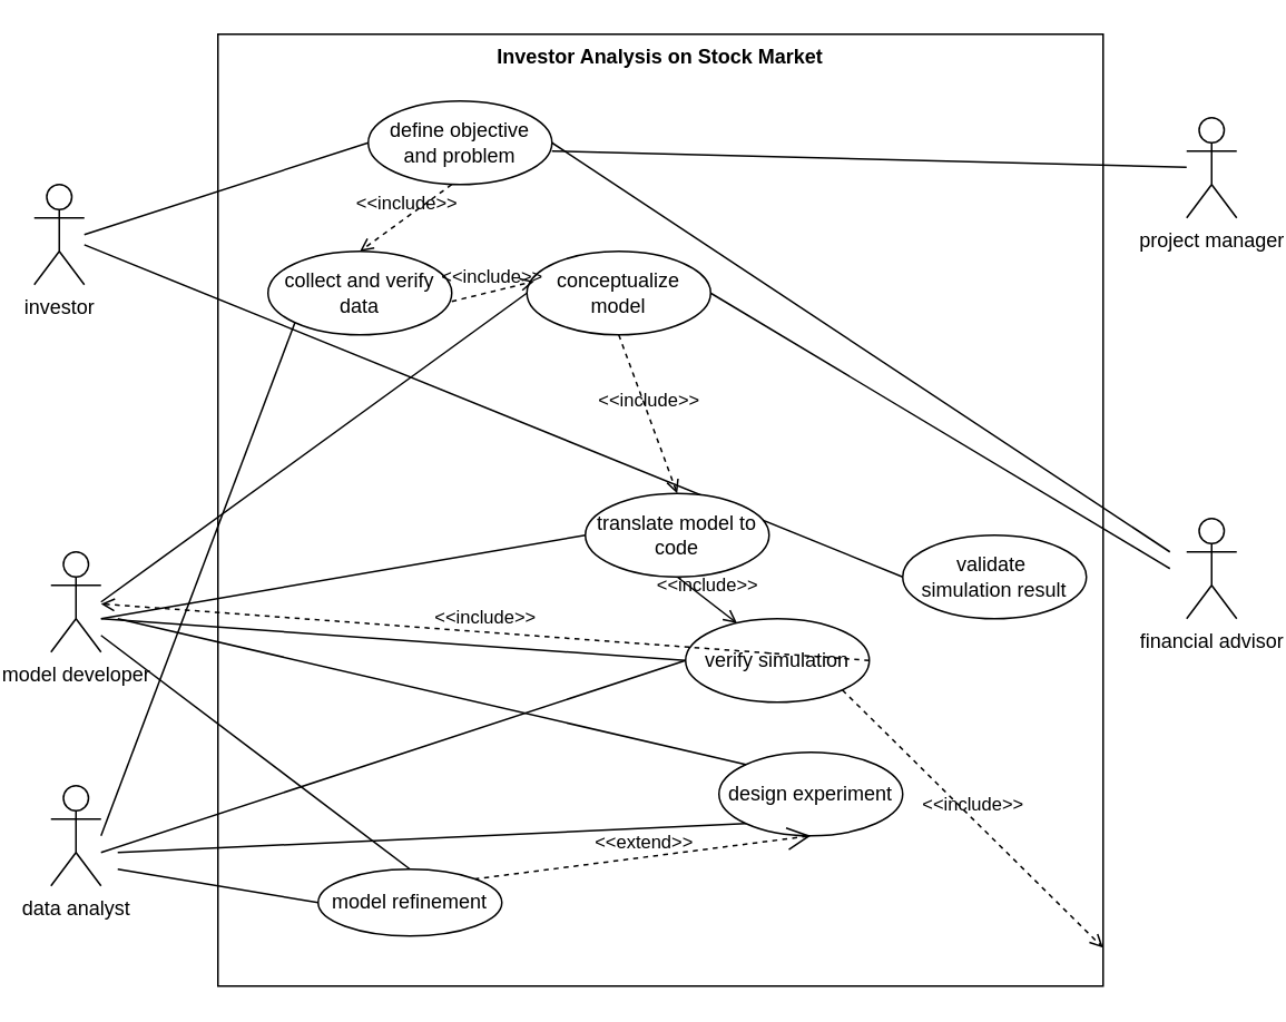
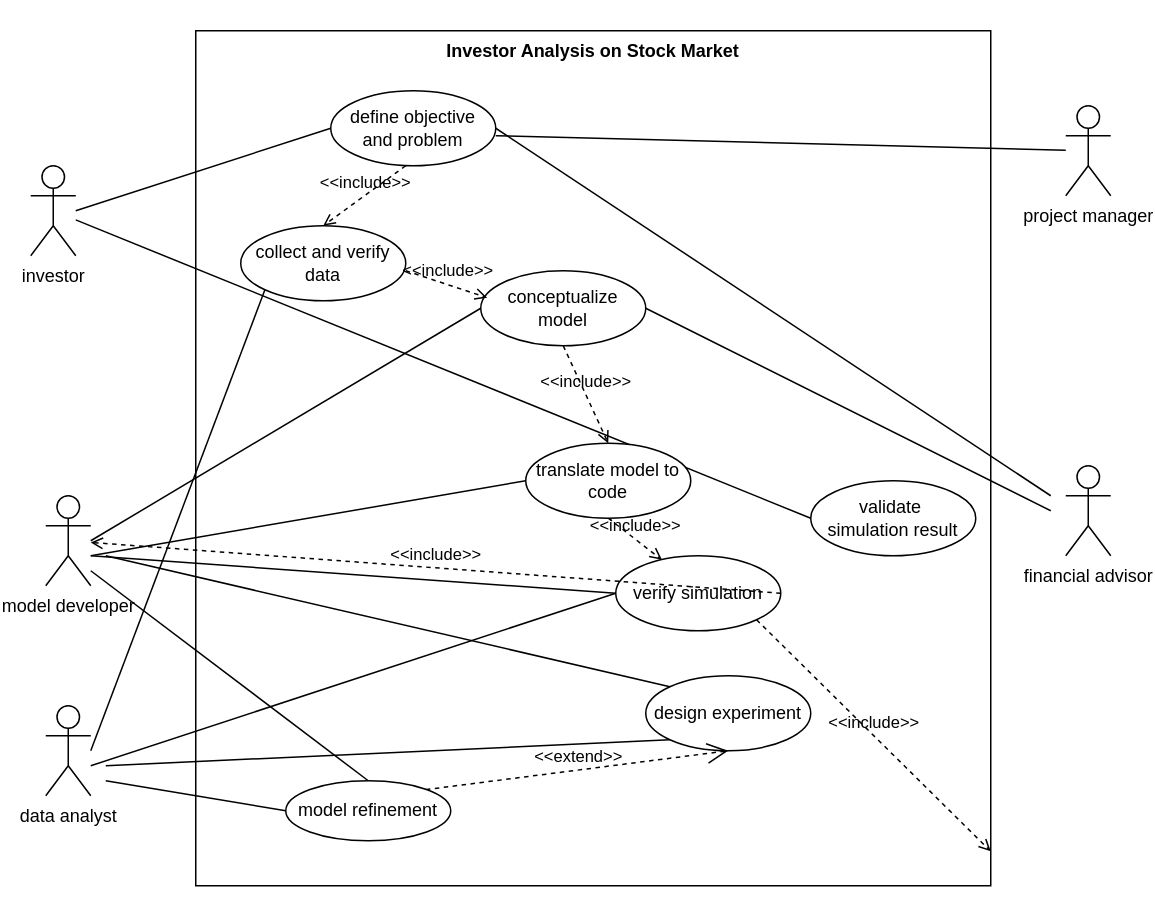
- <mxCell id="17" value="conceptualize model" style="ellipse;whiteSpace=wrap;html=1;" vertex="1" parent="1"><mxGeometry x="315" y="150" width="110" height="50" as="geometry" /></mxCell>
+ <mxCell id="17" value="conceptualize model" style="ellipse;whiteSpace=wrap;html=1;" vertex="1" parent="1"><mxGeometry x="320" y="180" width="110" height="50" as="geometry" /></mxCell>
- <mxCell id="27" value="&amp;lt;&amp;lt;include&amp;gt;&amp;gt;" style="edgeStyle=none;html=1;endArrow=open;verticalAlign=bottom;dashed=0;labelBackgroundColor=none;rounded=0;entryX=0.28;entryY=0.054;entryDx=0;entryDy=0;entryPerimeter=0;exitX=0.5;exitY=1;exitDx=0;exitDy=0;" edge="1" parent="1" source="21" target="24"><mxGeometry width="160" relative="1" as="geometry"><mxPoint x="340" y="360" as="sourcePoint" /><mxPoint x="500" y="360" as="targetPoint" /></mxGeometry></mxCell>
+ <mxCell id="27" value="&amp;lt;&amp;lt;include&amp;gt;&amp;gt;" style="edgeStyle=none;html=1;endArrow=open;verticalAlign=bottom;dashed=1;labelBackgroundColor=none;rounded=0;entryX=0.28;entryY=0.054;entryDx=0;entryDy=0;entryPerimeter=0;exitX=0.5;exitY=1;exitDx=0;exitDy=0;" edge="1" parent="1" source="21" target="24"><mxGeometry width="160" relative="1" as="geometry"><mxPoint x="340" y="360" as="sourcePoint" /><mxPoint x="500" y="360" as="targetPoint" /></mxGeometry></mxCell>
